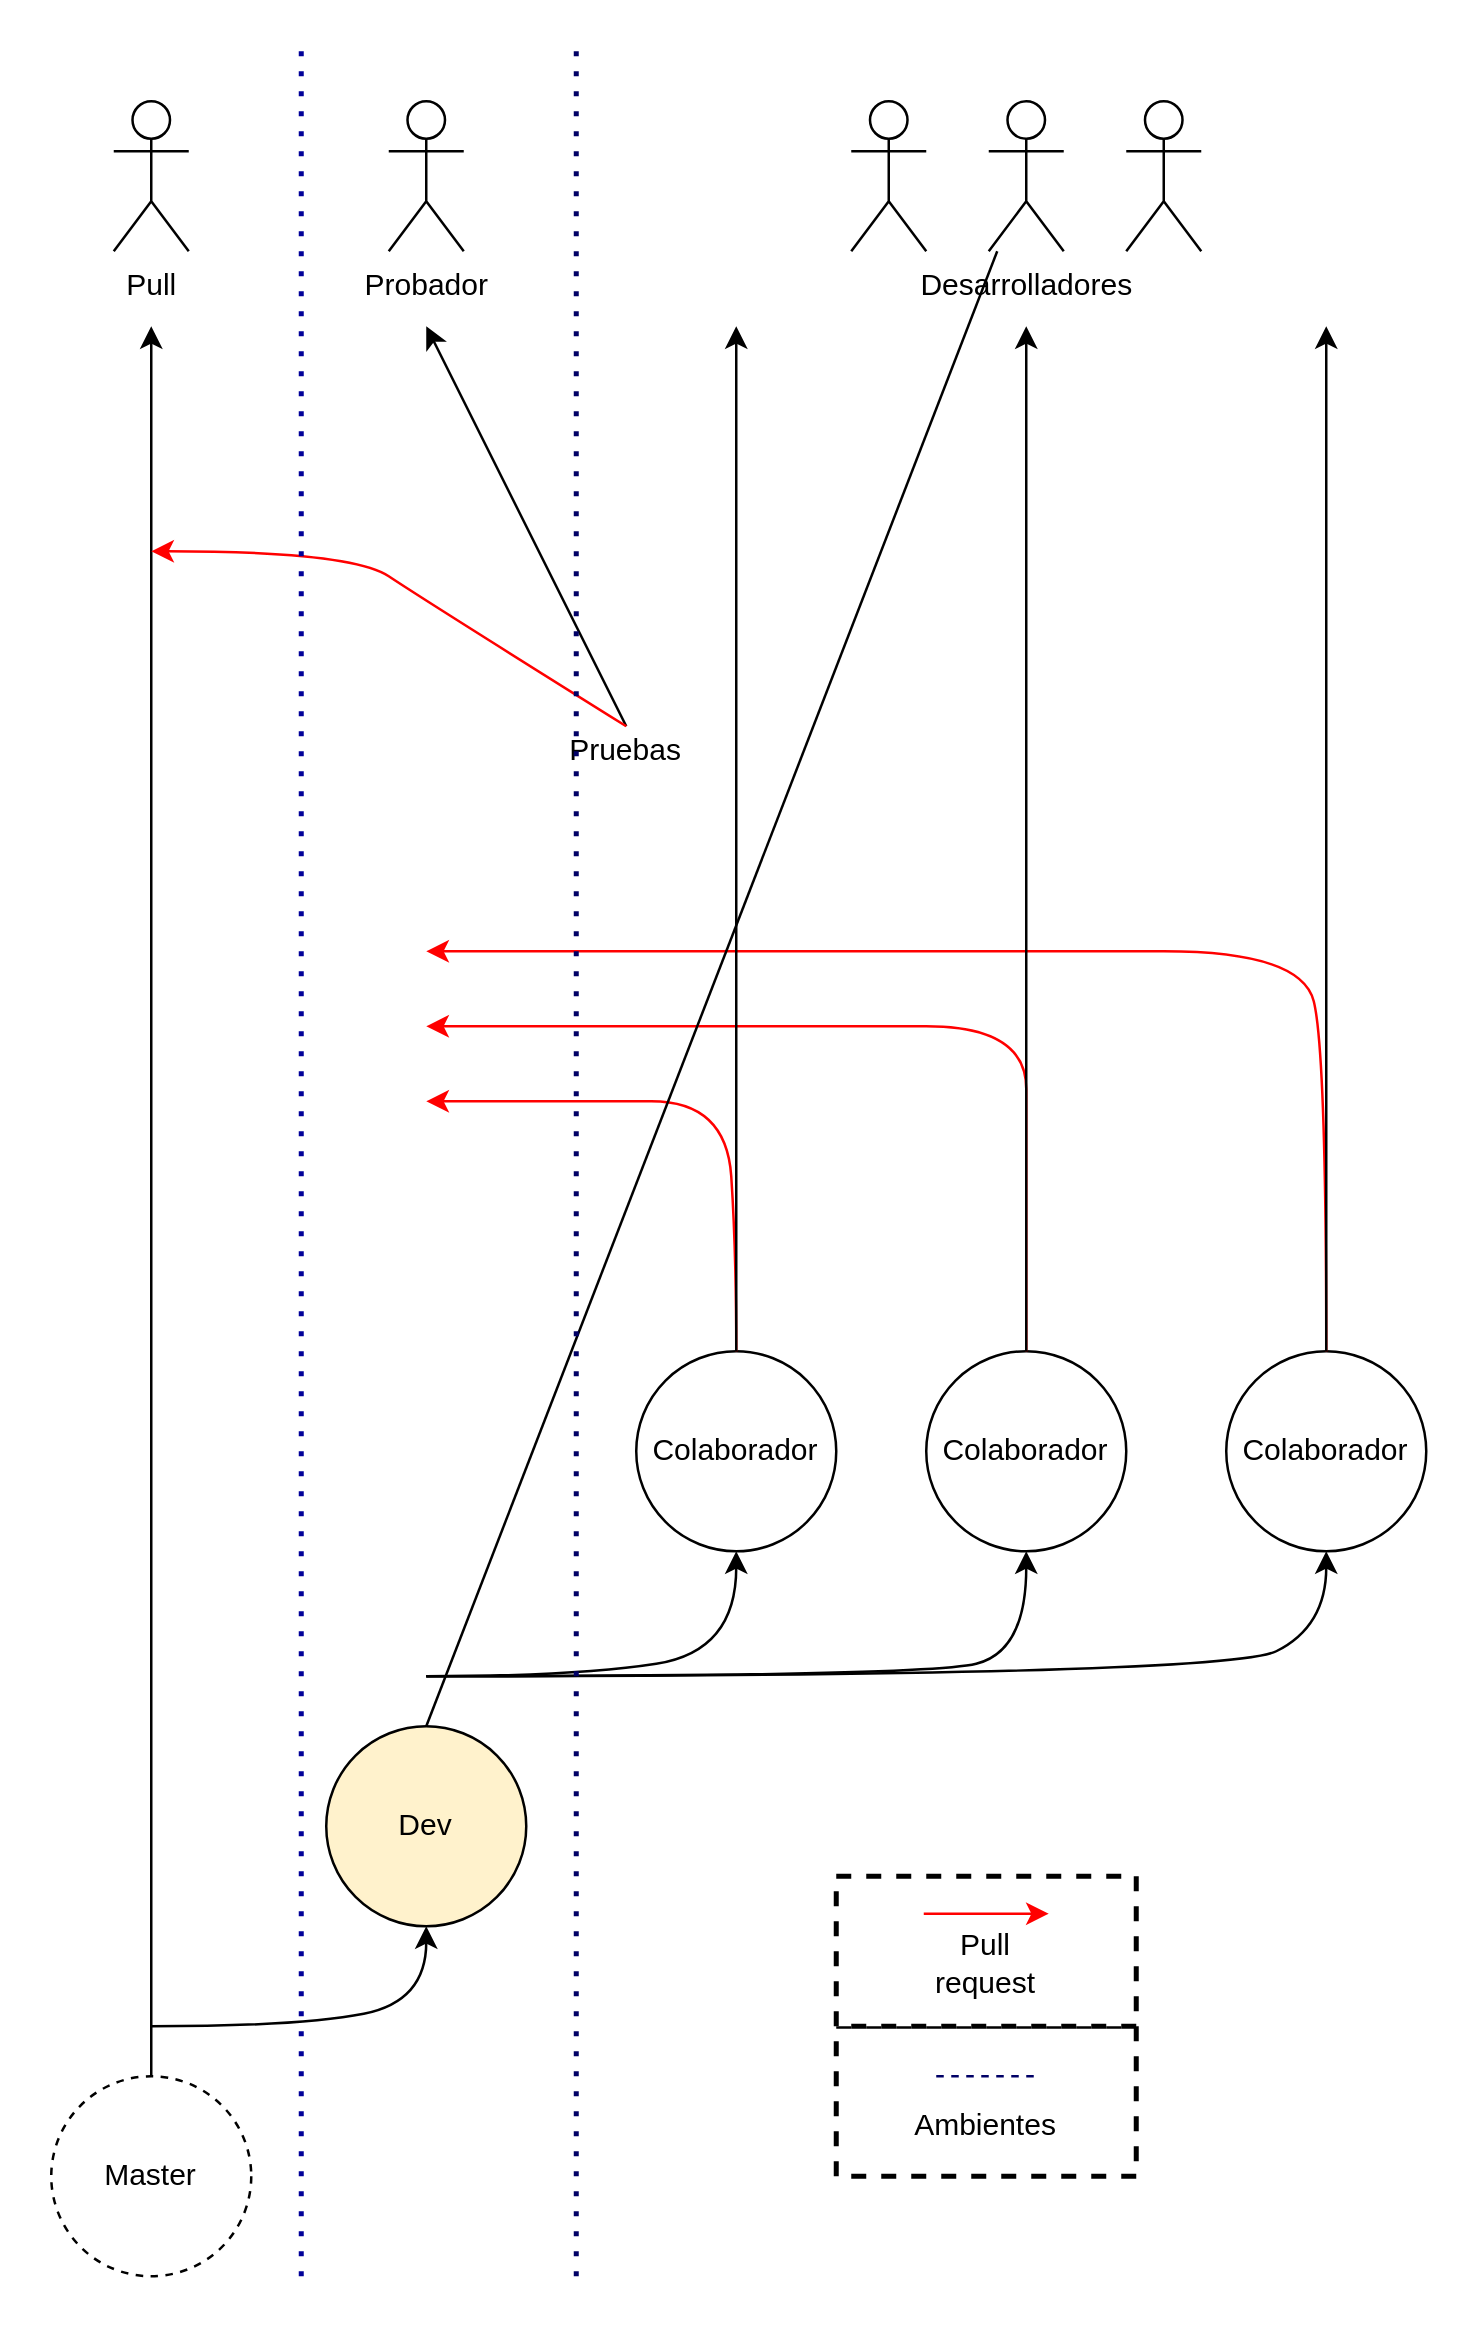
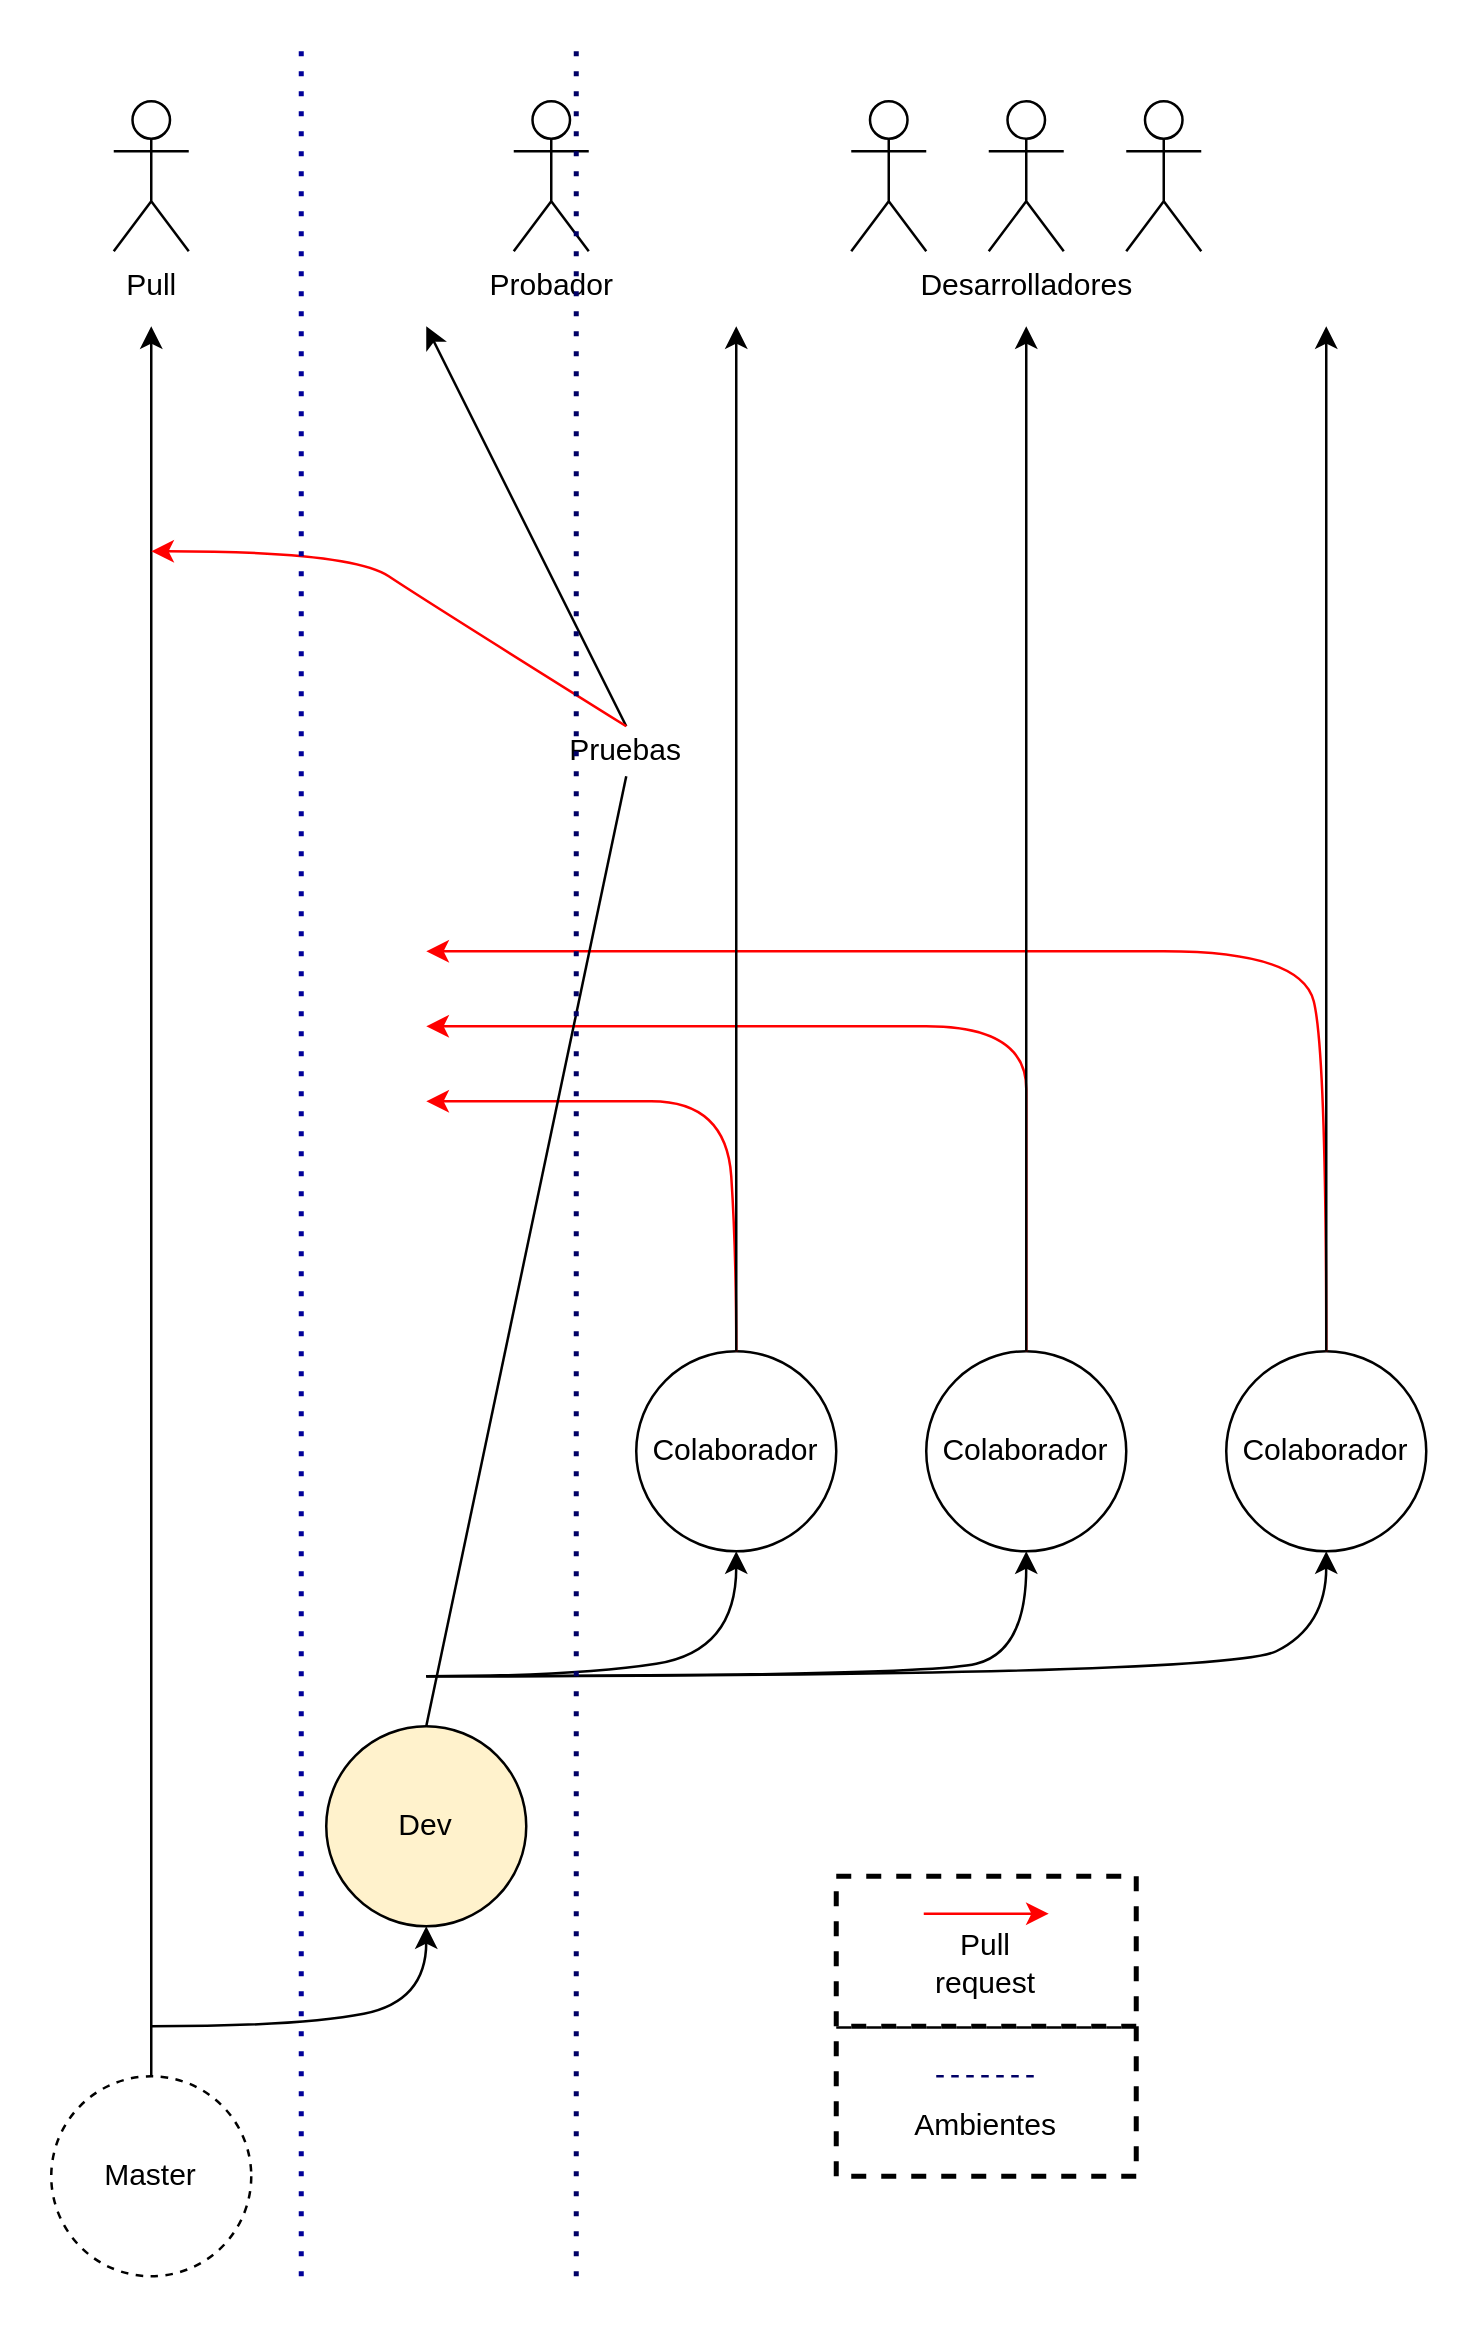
- <mxCell id="30" value="Probador" style="shape=umlActor;verticalLabelPosition=bottom;verticalAlign=top;html=1;outlineConnect=0;" vertex="1" parent="1"><mxGeometry x="155" y="40" width="30" height="60" as="geometry" /></mxCell>
+ <mxCell id="30" value="Probador" style="shape=umlActor;verticalLabelPosition=bottom;verticalAlign=top;html=1;outlineConnect=0;" vertex="1" parent="1"><mxGeometry x="205" y="40" width="30" height="60" as="geometry" /></mxCell>
- <mxCell id="24" value="" style="endArrow=none;html=1;exitX=0.5;exitY=0;exitDx=0;exitDy=0;" edge="1" parent="1" source="5" target="27"><mxGeometry width="50" height="50" relative="1" as="geometry"><mxPoint x="340" y="610" as="sourcePoint" /><mxPoint x="390" y="560" as="targetPoint" /></mxGeometry></mxCell>
+ <mxCell id="24" value="" style="endArrow=none;html=1;exitX=0.5;exitY=0;exitDx=0;exitDy=0;entryX=0.5;entryY=1;entryDx=0;entryDy=0;" edge="1" parent="1" source="5" target="23"><mxGeometry width="50" height="50" relative="1" as="geometry"><mxPoint x="340" y="610" as="sourcePoint" /><mxPoint x="390" y="560" as="targetPoint" /></mxGeometry></mxCell>
